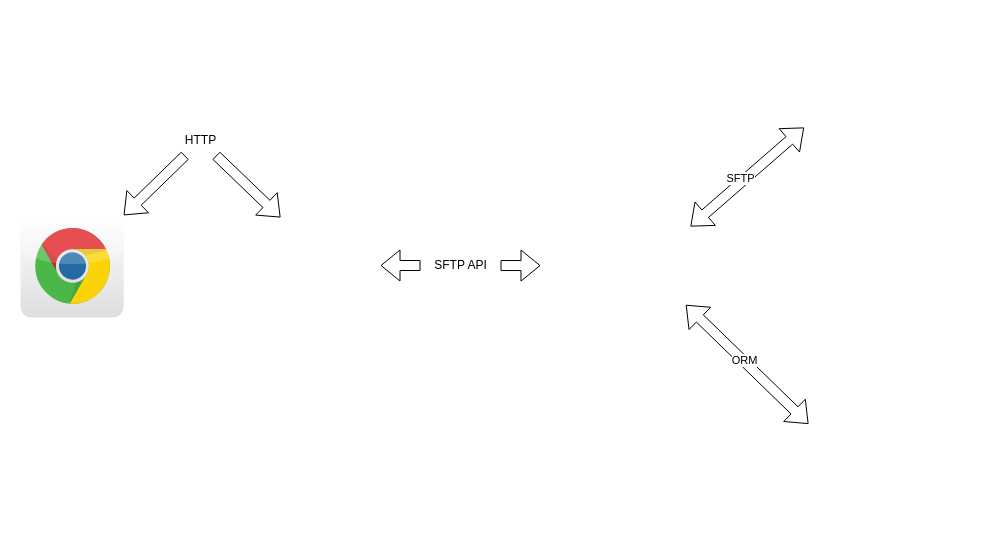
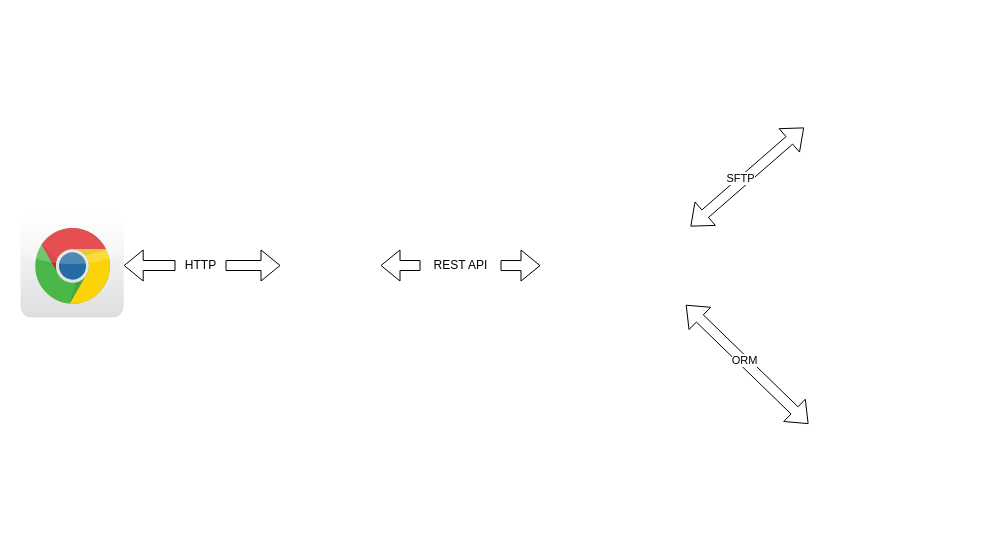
- <mxCell id="7" value="HTTP" style="text;html=1;align=center;verticalAlign=middle;resizable=0;points=[];autosize=1;strokeColor=none;fillColor=none;" parent="1" vertex="1"><mxGeometry x="175" y="125" width="50" height="30" as="geometry" /></mxCell>
+ <mxCell id="7" value="HTTP" style="text;html=1;align=center;verticalAlign=middle;resizable=0;points=[];autosize=1;strokeColor=none;fillColor=none;" parent="1" vertex="1"><mxGeometry x="175" y="250" width="50" height="30" as="geometry" /></mxCell>
- <mxCell id="10" value="SFTP API" style="text;html=1;align=center;verticalAlign=middle;resizable=0;points=[];autosize=1;strokeColor=none;fillColor=none;" parent="1" vertex="1"><mxGeometry x="420" y="250" width="80" height="30" as="geometry" /></mxCell>
+ <mxCell id="10" value="REST API" style="text;html=1;align=center;verticalAlign=middle;resizable=0;points=[];autosize=1;strokeColor=none;fillColor=none;" parent="1" vertex="1"><mxGeometry x="420" y="250" width="80" height="30" as="geometry" /></mxCell>
